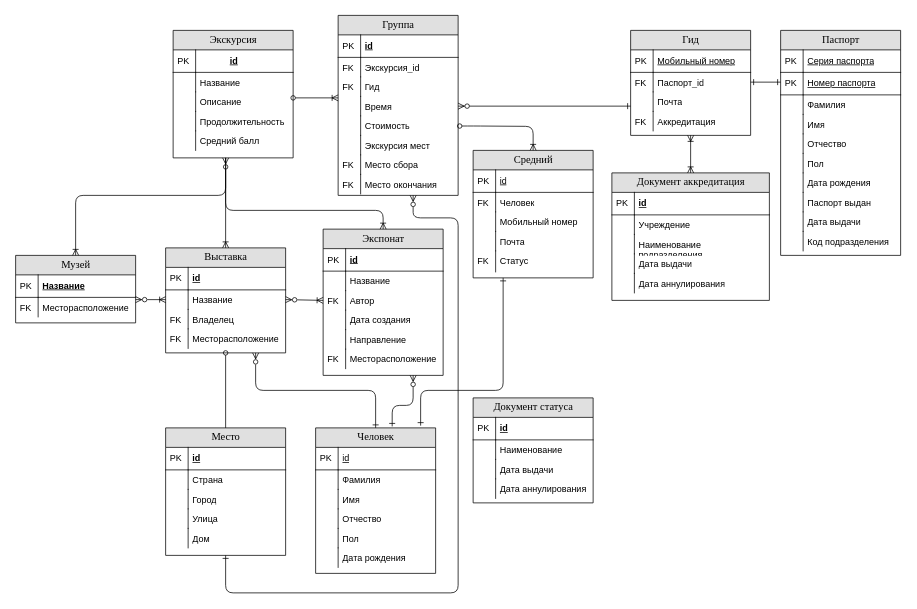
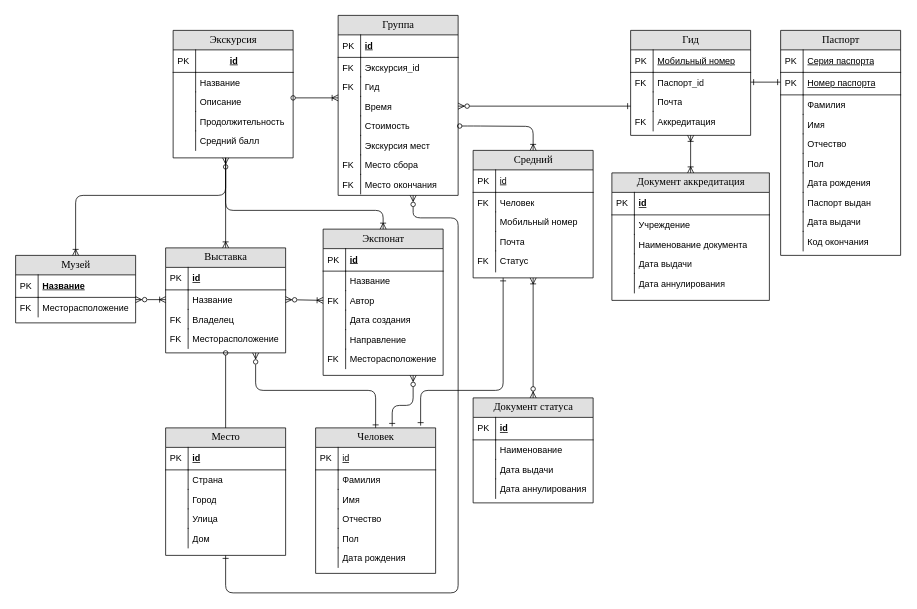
- <mxCell id="139" value="Код подразделения" style="shape=partialRectangle;top=0;left=0;right=0;bottom=0;html=1;align=left;verticalAlign=top;fillColor=none;spacingLeft=34;spacingRight=4;whiteSpace=wrap;overflow=hidden;rotatable=0;points=[[0,0.5],[1,0.5]];portConstraint=eastwest;dropTarget=0;" parent="120" vertex="1"><mxGeometry y="268" width="160" height="26" as="geometry" /></mxCell>
+ <mxCell id="139" value="Код окончания" style="shape=partialRectangle;top=0;left=0;right=0;bottom=0;html=1;align=left;verticalAlign=top;fillColor=none;spacingLeft=34;spacingRight=4;whiteSpace=wrap;overflow=hidden;rotatable=0;points=[[0,0.5],[1,0.5]];portConstraint=eastwest;dropTarget=0;" parent="120" vertex="1"><mxGeometry y="268" width="160" height="26" as="geometry" /></mxCell>
- <mxCell id="62" value="Наименование подразделения" style="shape=partialRectangle;top=0;left=0;right=0;bottom=0;html=1;align=left;verticalAlign=top;fillColor=none;spacingLeft=34;spacingRight=4;whiteSpace=wrap;overflow=hidden;rotatable=0;points=[[0,0.5],[1,0.5]];portConstraint=eastwest;dropTarget=0;" parent="57" vertex="1"><mxGeometry y="82" width="210" height="26" as="geometry" /></mxCell>
+ <mxCell id="62" value="Наименование документа" style="shape=partialRectangle;top=0;left=0;right=0;bottom=0;html=1;align=left;verticalAlign=top;fillColor=none;spacingLeft=34;spacingRight=4;whiteSpace=wrap;overflow=hidden;rotatable=0;points=[[0,0.5],[1,0.5]];portConstraint=eastwest;dropTarget=0;" parent="57" vertex="1"><mxGeometry y="82" width="210" height="26" as="geometry" /></mxCell>
+ <mxCell id="79" value="" style="edgeStyle=none;rounded=1;orthogonalLoop=1;jettySize=auto;html=1;startArrow=ERzeroToMany;startFill=1;endArrow=ERoneToMany;endFill=0;entryX=0.5;entryY=1;entryDx=0;entryDy=0;" parent="1" source="80" target="68" edge="1"><mxGeometry relative="1" as="geometry"><mxPoint x="800" y="590" as="targetPoint" /></mxGeometry></mxCell>
